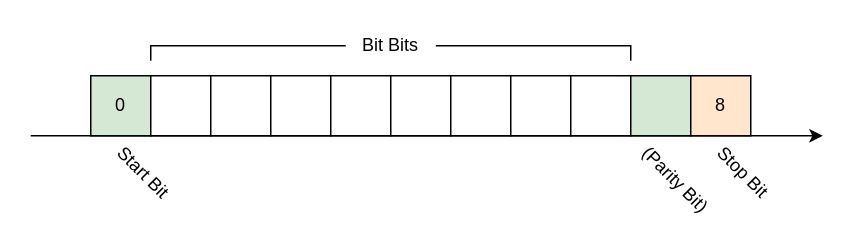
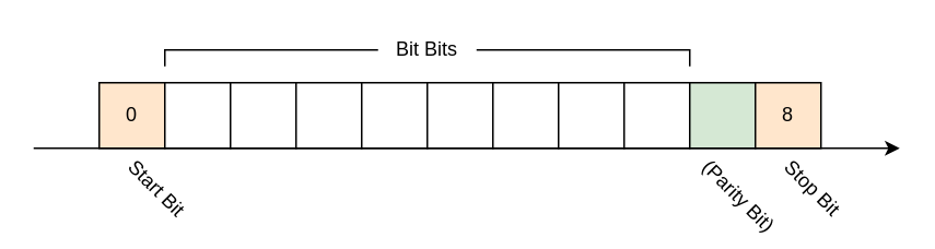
- <mxCell id="2" value="0" style="rounded=0;whiteSpace=wrap;html=1;fillColor=#d5e8d4;strokeColor=#000000;" vertex="1" parent="1"><mxGeometry x="60" y="50" width="40" height="40" as="geometry" /></mxCell>
+ <mxCell id="2" value="0" style="rounded=0;whiteSpace=wrap;html=1;fillColor=#ffe6cc;strokeColor=#000000;" vertex="1" parent="1"><mxGeometry x="60" y="50" width="40" height="40" as="geometry" /></mxCell>
